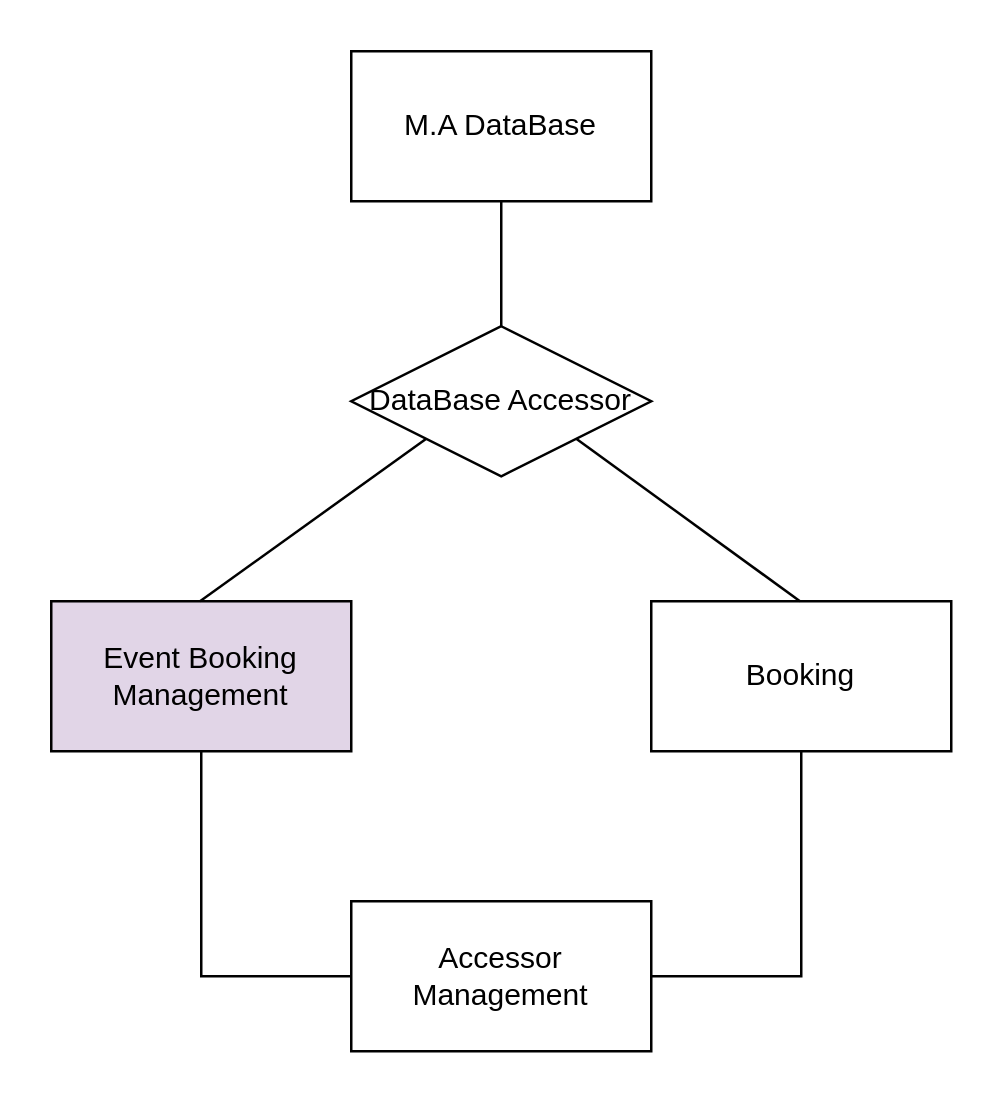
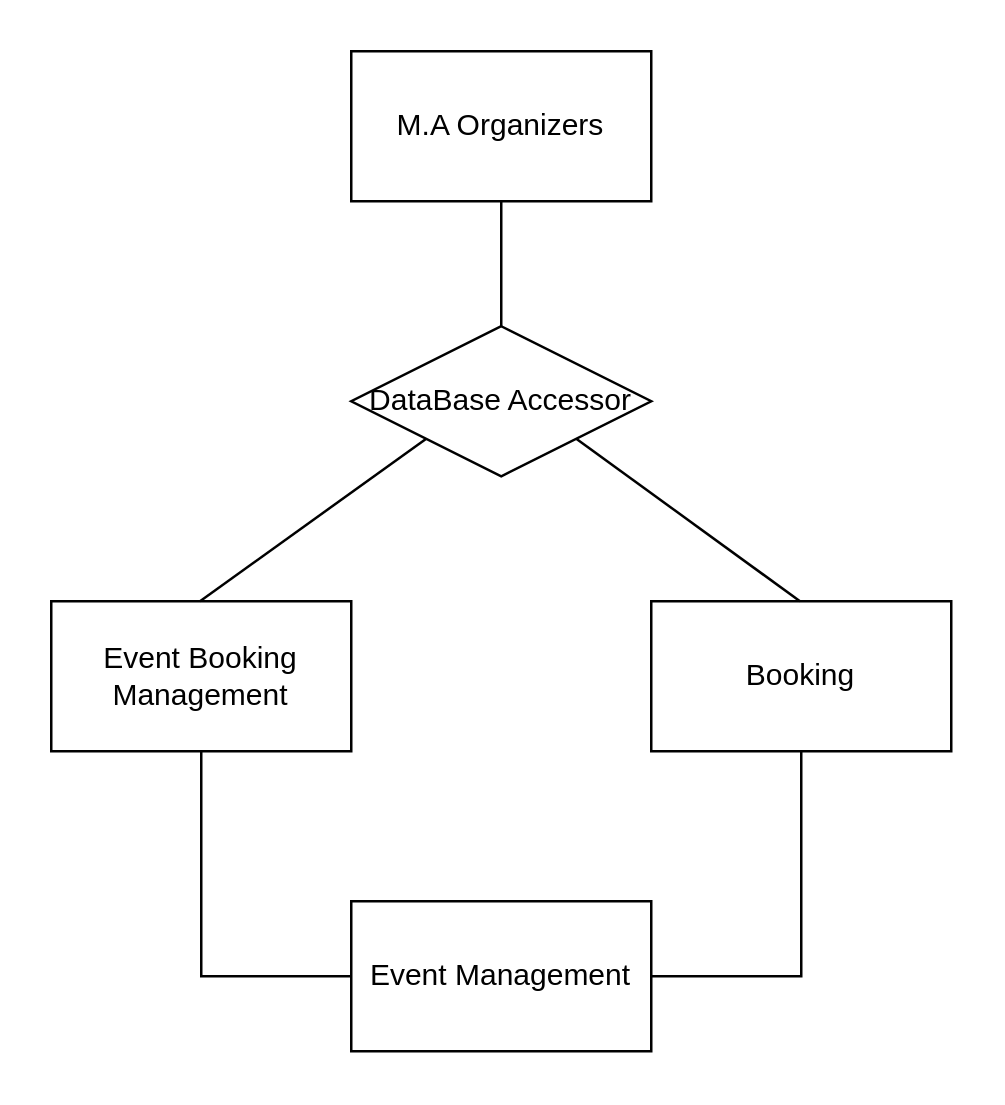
- <mxCell id="2" value="M.A DataBase" style="rounded=0;whiteSpace=wrap;html=1;" vertex="1" parent="1"><mxGeometry x="140" y="20" width="120" height="60" as="geometry" /></mxCell>
+ <mxCell id="2" value="M.A Organizers" style="rounded=0;whiteSpace=wrap;html=1;" vertex="1" parent="1"><mxGeometry x="140" y="20" width="120" height="60" as="geometry" /></mxCell>
- <mxCell id="5" value="Event Booking Management" style="rounded=0;whiteSpace=wrap;html=1;fillColor=#e1d5e7;" vertex="1" parent="1"><mxGeometry x="20" y="240" width="120" height="60" as="geometry" /></mxCell>
+ <mxCell id="5" value="Event Booking Management" style="rounded=0;whiteSpace=wrap;html=1;" vertex="1" parent="1"><mxGeometry x="20" y="240" width="120" height="60" as="geometry" /></mxCell>
- <mxCell id="3" value="Accessor Management" style="rounded=0;whiteSpace=wrap;html=1;" vertex="1" parent="1"><mxGeometry x="140" y="360" width="120" height="60" as="geometry" /></mxCell>
+ <mxCell id="3" value="Event Management" style="rounded=0;whiteSpace=wrap;html=1;" vertex="1" parent="1"><mxGeometry x="140" y="360" width="120" height="60" as="geometry" /></mxCell>
